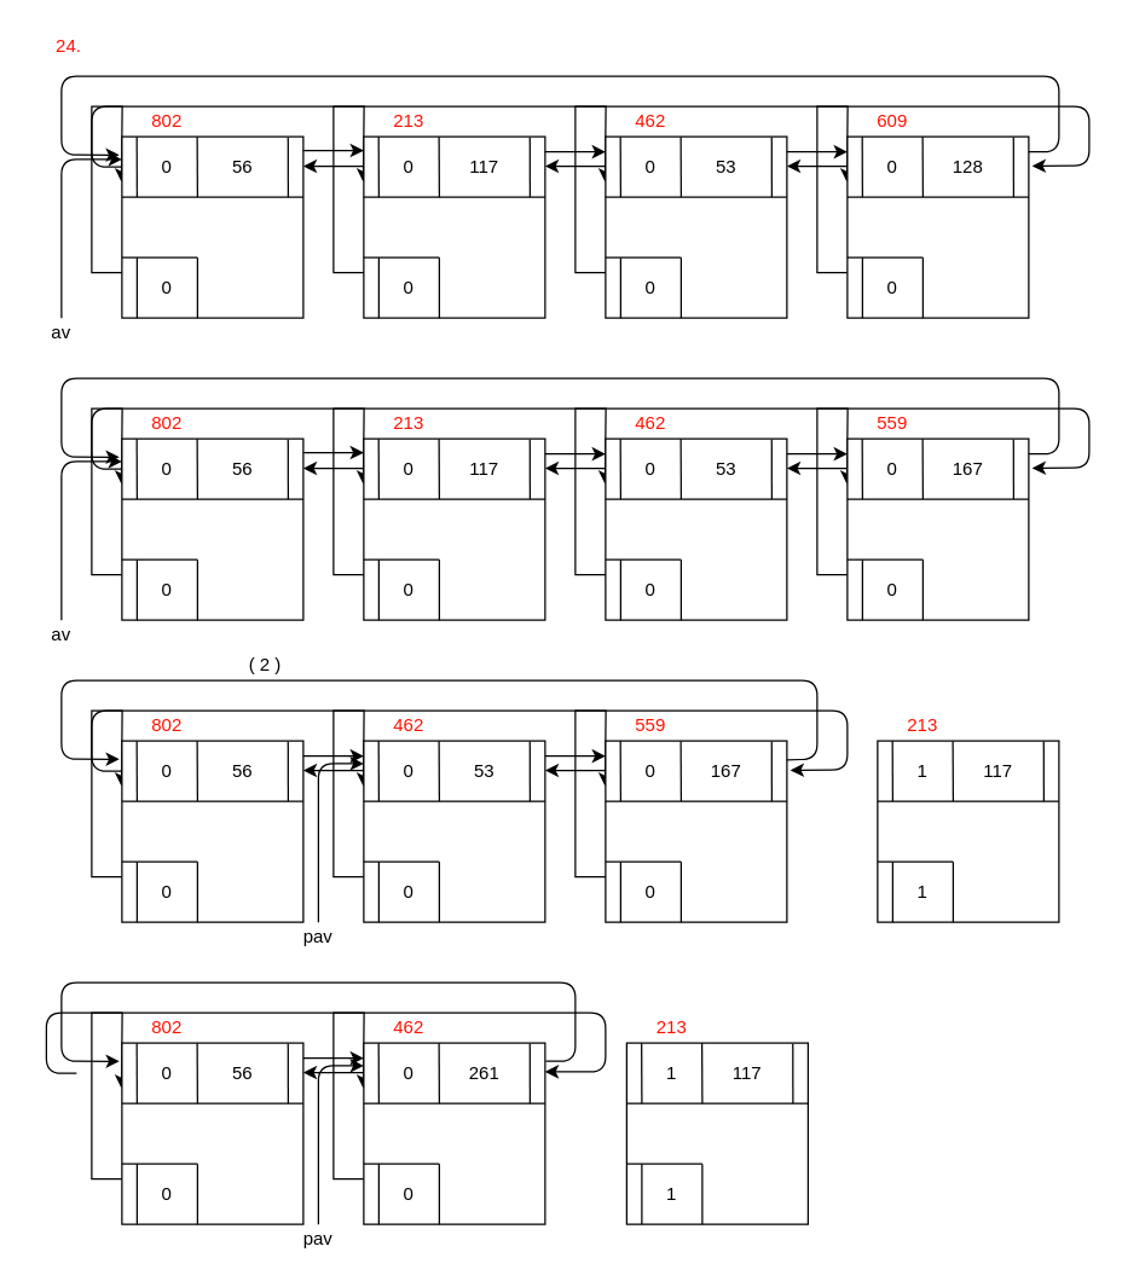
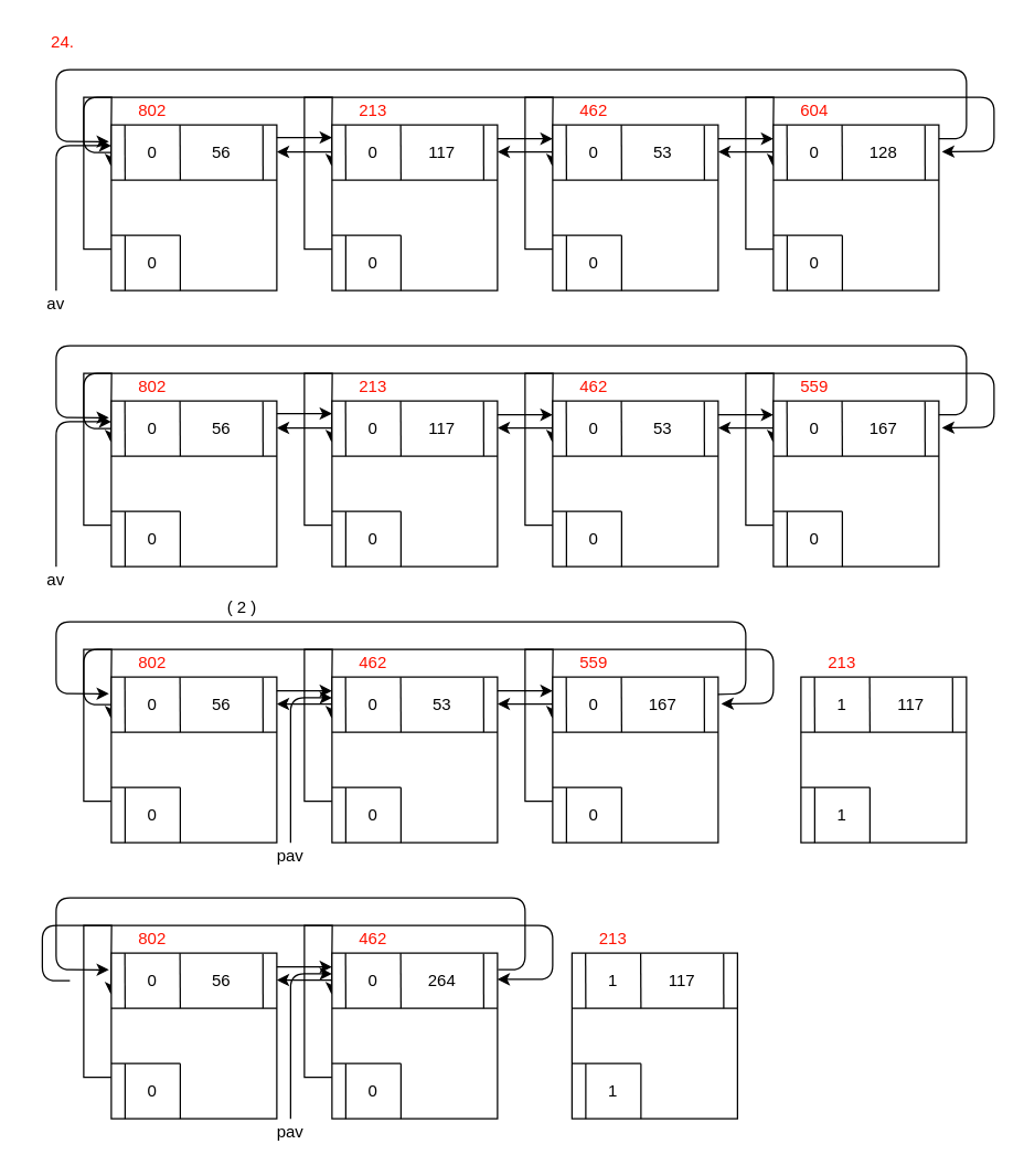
- <mxCell id="63" value="609" style="text;html=1;strokeColor=none;fillColor=none;align=center;verticalAlign=middle;whiteSpace=wrap;rounded=0;fontColor=#FF1100;" parent="1" vertex="1"><mxGeometry x="570" y="70" width="40" height="20" as="geometry" /></mxCell>
+ <mxCell id="63" value="604" style="text;html=1;strokeColor=none;fillColor=none;align=center;verticalAlign=middle;whiteSpace=wrap;rounded=0;fontColor=#FF1100;" parent="1" vertex="1"><mxGeometry x="570" y="70" width="40" height="20" as="geometry" /></mxCell>
- <mxCell id="210" value="261" style="text;html=1;strokeColor=none;fillColor=none;align=center;verticalAlign=middle;whiteSpace=wrap;rounded=0;" parent="1" vertex="1"><mxGeometry x="300" y="700" width="40" height="20" as="geometry" /></mxCell>
+ <mxCell id="210" value="264" style="text;html=1;strokeColor=none;fillColor=none;align=center;verticalAlign=middle;whiteSpace=wrap;rounded=0;" parent="1" vertex="1"><mxGeometry x="300" y="700" width="40" height="20" as="geometry" /></mxCell>
